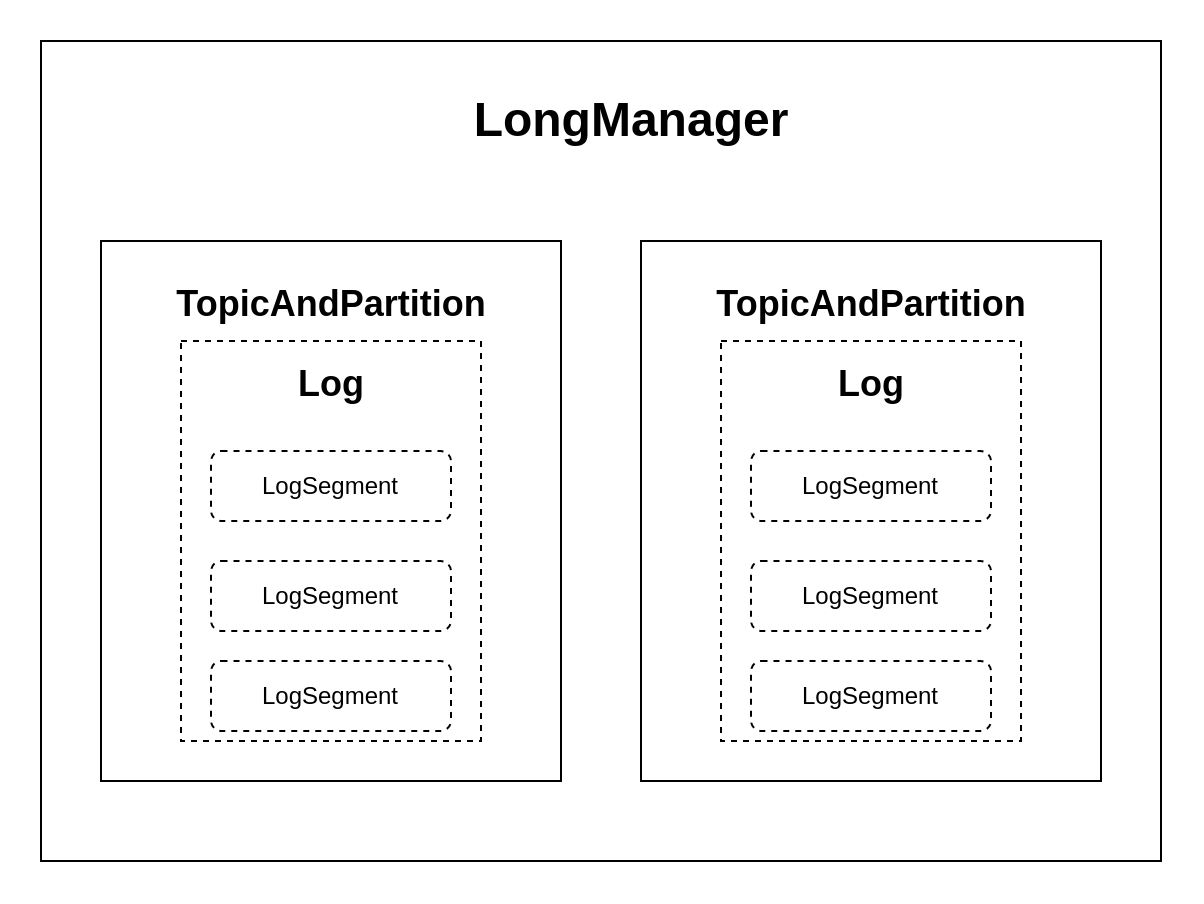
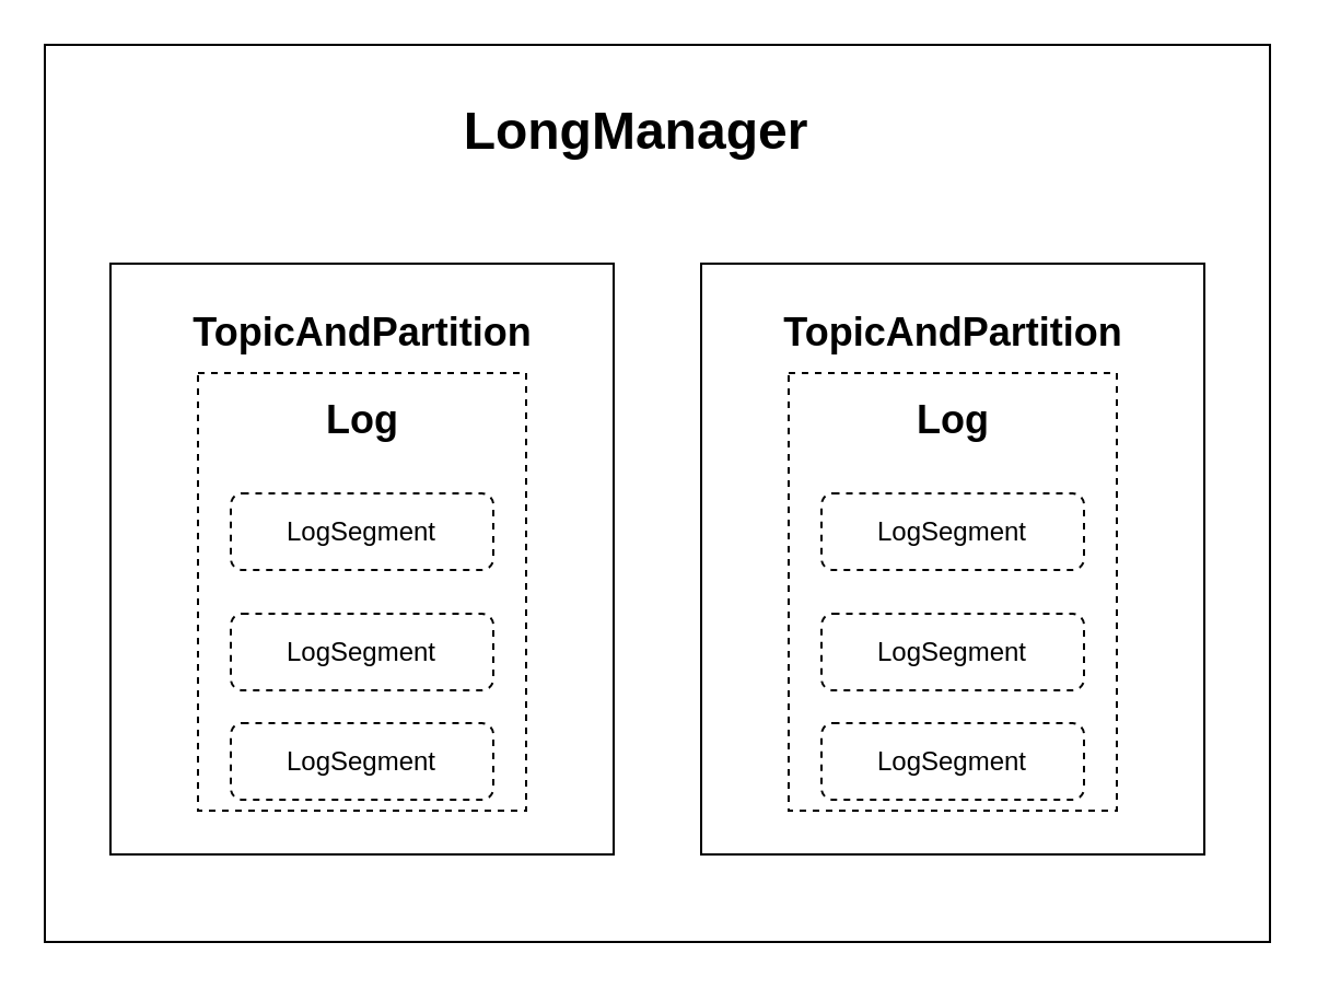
- <mxCell id="4" value="LongManager" style="text;strokeColor=none;fillColor=none;html=1;fontSize=24;fontStyle=1;verticalAlign=middle;align=center;" parent="1" vertex="1"><mxGeometry x="220" y="40" width="190" height="40" as="geometry" /></mxCell>
+ <mxCell id="4" value="LongManager" style="text;strokeColor=none;fillColor=none;html=1;fontSize=24;fontStyle=1;verticalAlign=middle;align=center;" parent="1" vertex="1"><mxGeometry x="195" y="40" width="190" height="40" as="geometry" /></mxCell>
